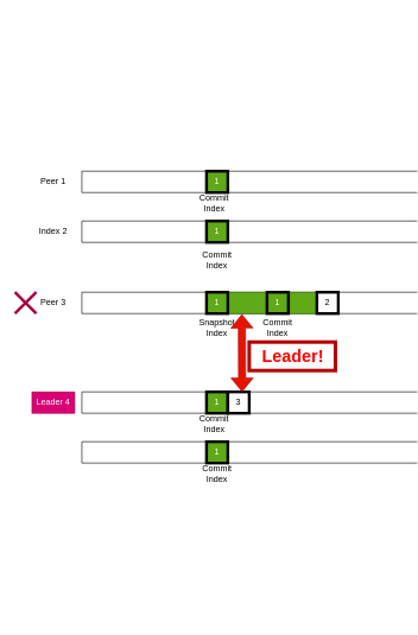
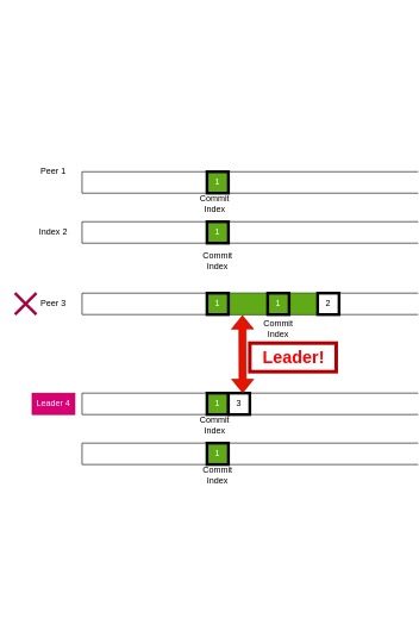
- <mxCell id="6" value="Peer 1" style="text;html=1;strokeColor=none;fillColor=none;align=center;verticalAlign=middle;whiteSpace=wrap;rounded=0;" parent="1" vertex="1"><mxGeometry x="44" y="240" width="60" height="30" as="geometry" /></mxCell>
+ <mxCell id="6" value="Peer 1" style="text;html=1;strokeColor=none;fillColor=none;align=center;verticalAlign=middle;whiteSpace=wrap;rounded=0;" parent="1" vertex="1"><mxGeometry x="44" y="225" width="60" height="30" as="geometry" /></mxCell>
- <mxCell id="20" value="Snapshot&lt;br&gt;Index" style="text;html=1;strokeColor=none;fillColor=none;align=center;verticalAlign=middle;whiteSpace=wrap;rounded=0;" parent="1" vertex="1"><mxGeometry x="274" y="445" width="60" height="30" as="geometry" /></mxCell>
